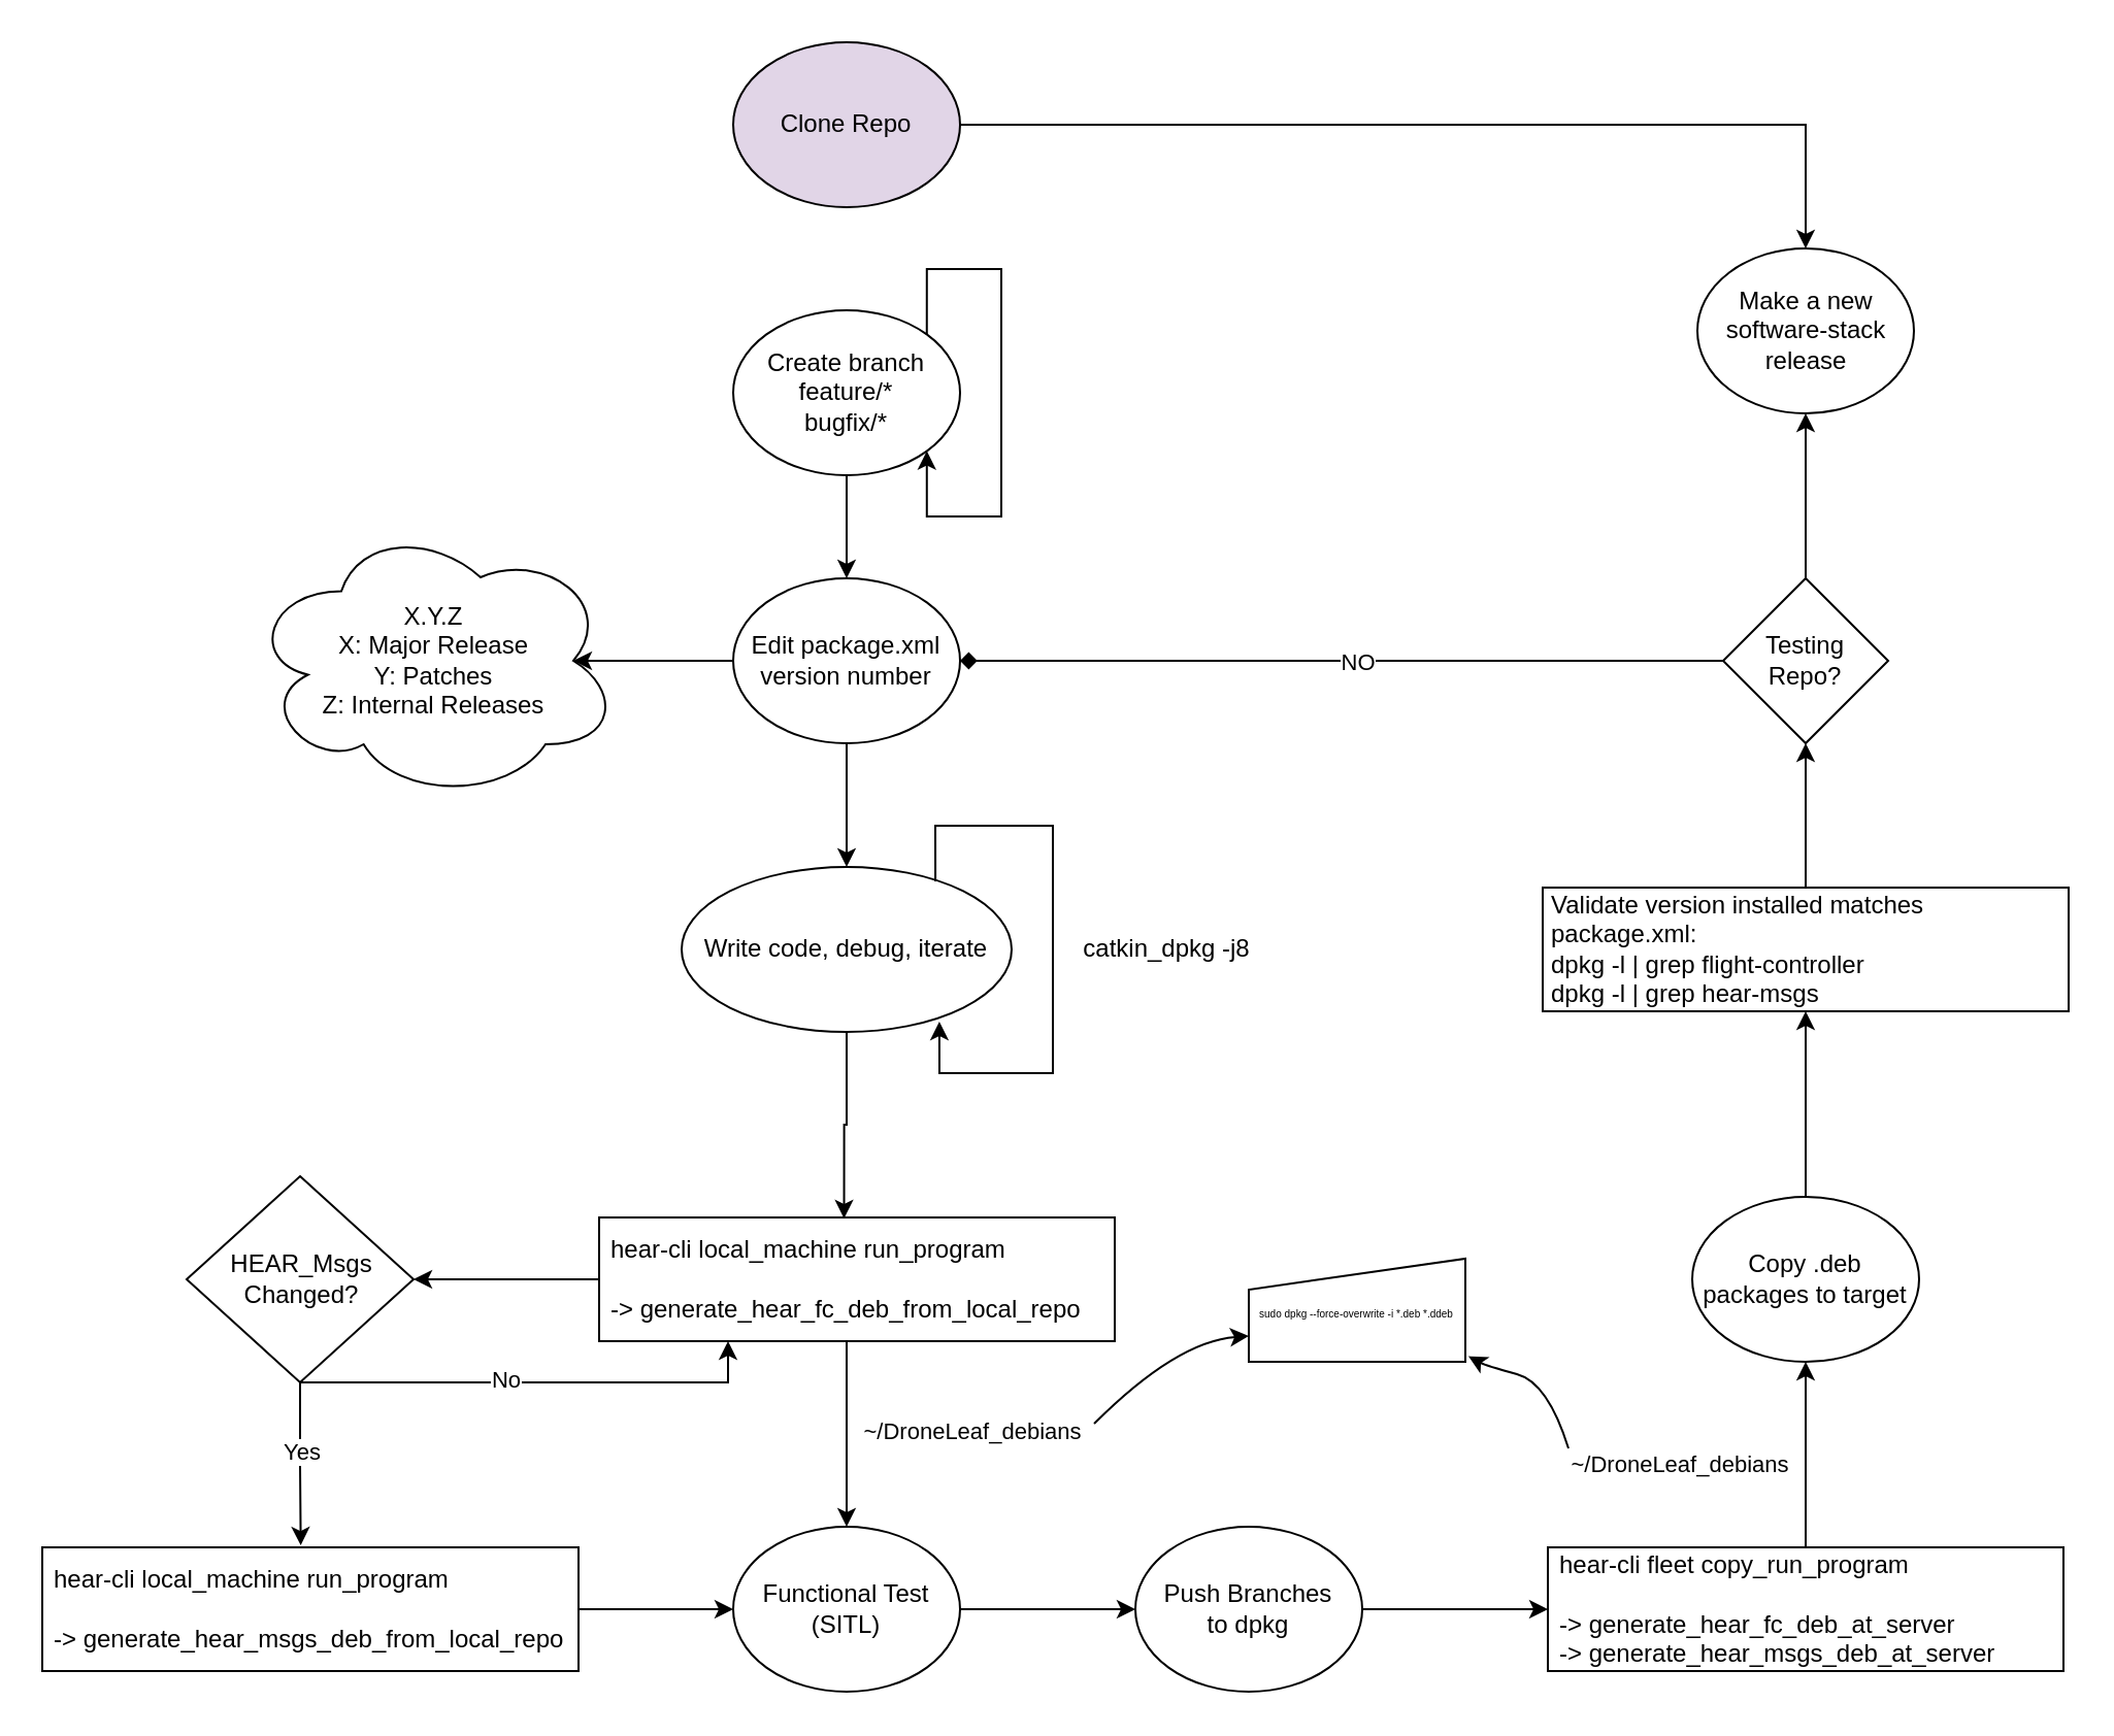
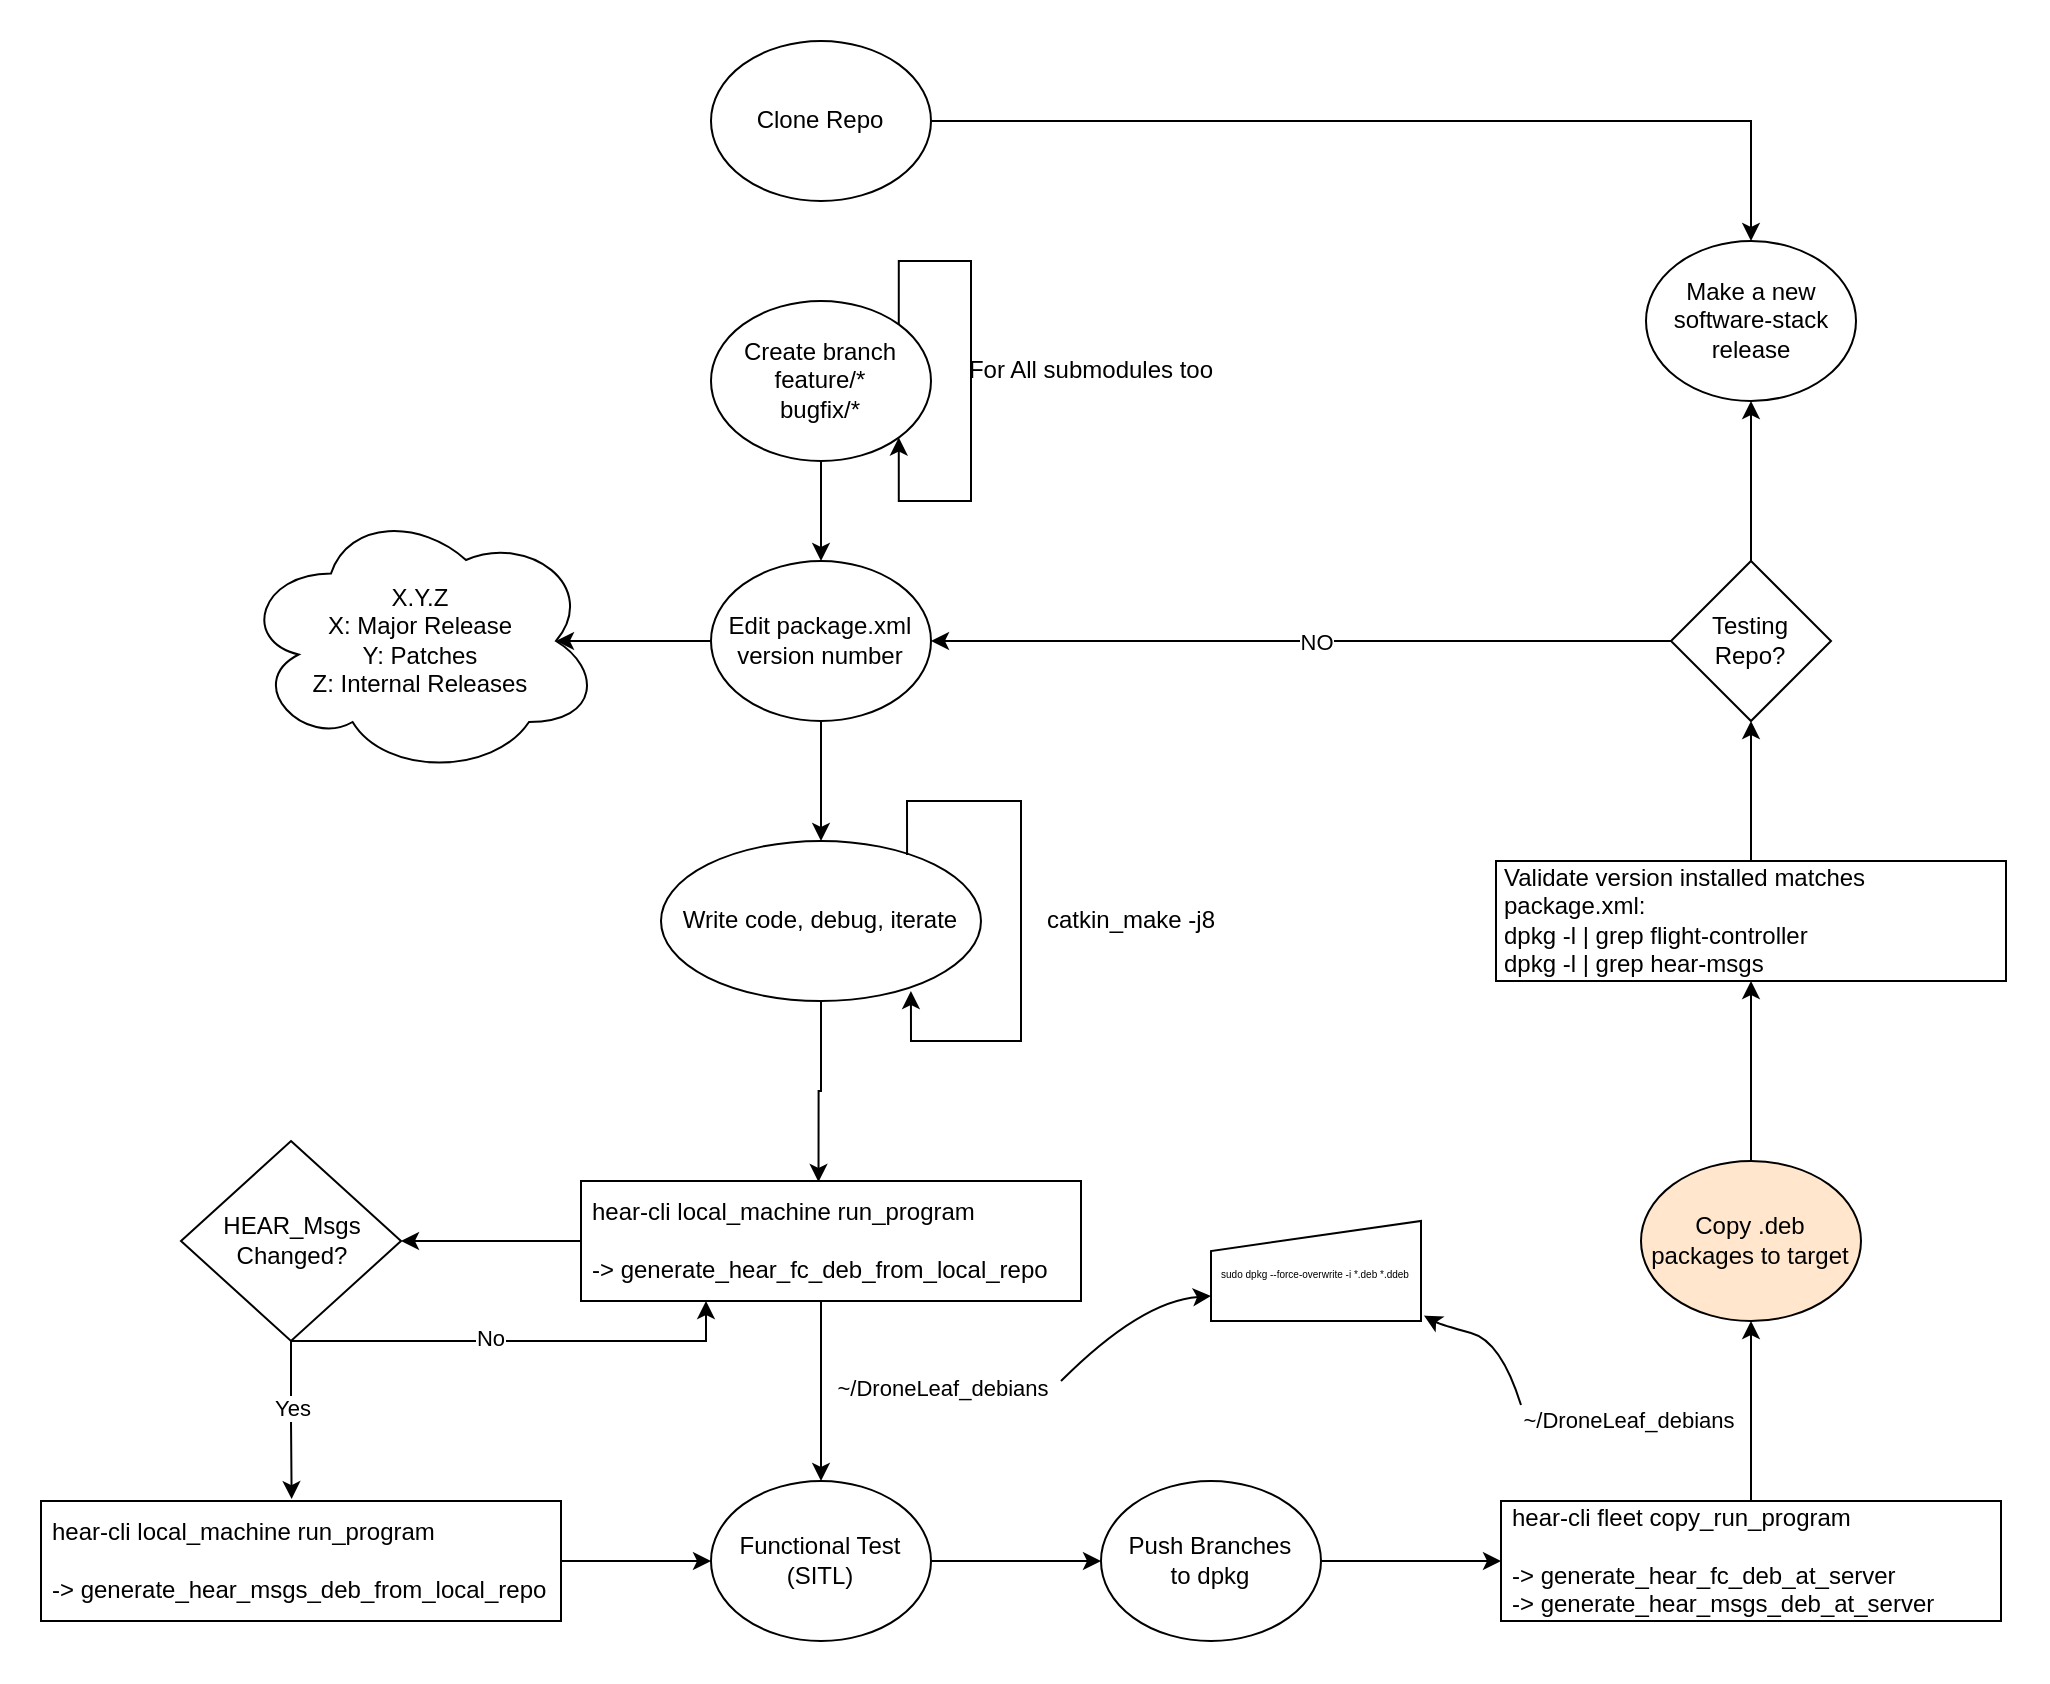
- <mxCell id="3" value="Clone Repo" style="ellipse;whiteSpace=wrap;html=1;fillColor=#e1d5e7;" vertex="1" parent="1"><mxGeometry x="355" y="20" width="110" height="80" as="geometry" /></mxCell>
+ <mxCell id="3" value="Clone Repo" style="ellipse;whiteSpace=wrap;html=1;" vertex="1" parent="1"><mxGeometry x="355" y="20" width="110" height="80" as="geometry" /></mxCell>
+ <mxCell id="7" value="For All submodules too" style="text;html=1;align=center;verticalAlign=middle;resizable=0;points=[];autosize=1;strokeColor=none;fillColor=none;" vertex="1" parent="1"><mxGeometry x="470" y="170" width="150" height="30" as="geometry" /></mxCell>
- <mxCell id="42" style="edgeStyle=orthogonalEdgeStyle;rounded=0;orthogonalLoop=1;jettySize=auto;html=1;endArrow=diamond;" edge="1" parent="1" source="45" target="9"><mxGeometry relative="1" as="geometry" /></mxCell>
+ <mxCell id="42" style="edgeStyle=orthogonalEdgeStyle;rounded=0;orthogonalLoop=1;jettySize=auto;html=1;" edge="1" parent="1" source="45" target="9"><mxGeometry relative="1" as="geometry" /></mxCell>
- <mxCell id="13" value="catkin_dpkg -j8" style="text;html=1;align=center;verticalAlign=middle;resizable=0;points=[];autosize=1;strokeColor=none;fillColor=none;" vertex="1" parent="10"><mxGeometry x="180" y="25" width="110" height="30" as="geometry" /></mxCell>
+ <mxCell id="13" value="catkin_make -j8" style="text;html=1;align=center;verticalAlign=middle;resizable=0;points=[];autosize=1;strokeColor=none;fillColor=none;" vertex="1" parent="10"><mxGeometry x="180" y="25" width="110" height="30" as="geometry" /></mxCell>
- <mxCell id="35" value="Copy .deb packages to target" style="ellipse;whiteSpace=wrap;html=1;" vertex="1" parent="1"><mxGeometry x="820" y="580" width="110" height="80" as="geometry" /></mxCell>
+ <mxCell id="35" value="Copy .deb packages to target" style="ellipse;whiteSpace=wrap;html=1;fillColor=#ffe6cc;" vertex="1" parent="1"><mxGeometry x="820" y="580" width="110" height="80" as="geometry" /></mxCell>
